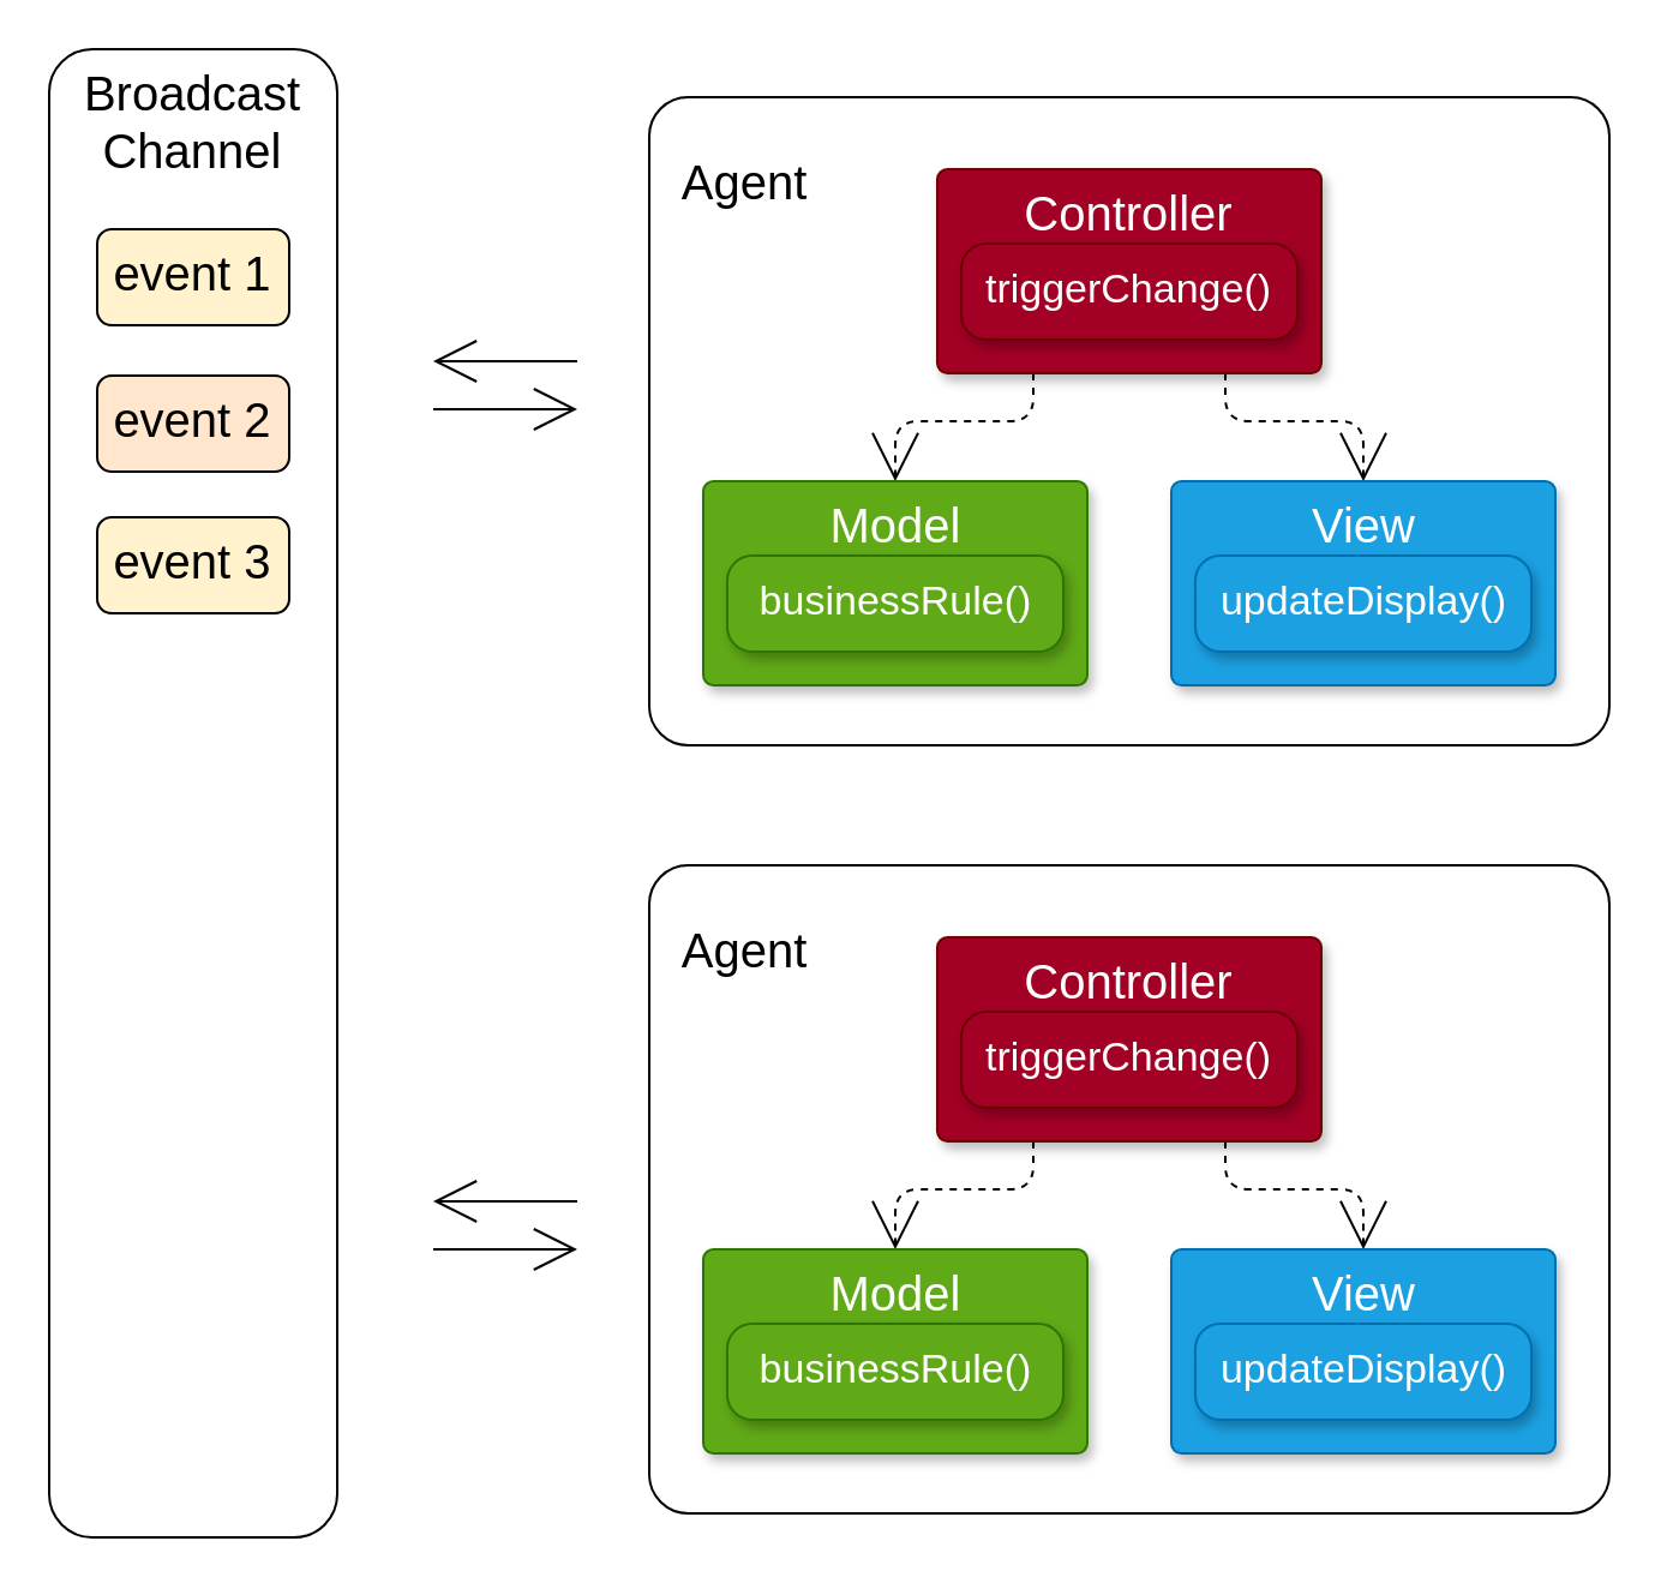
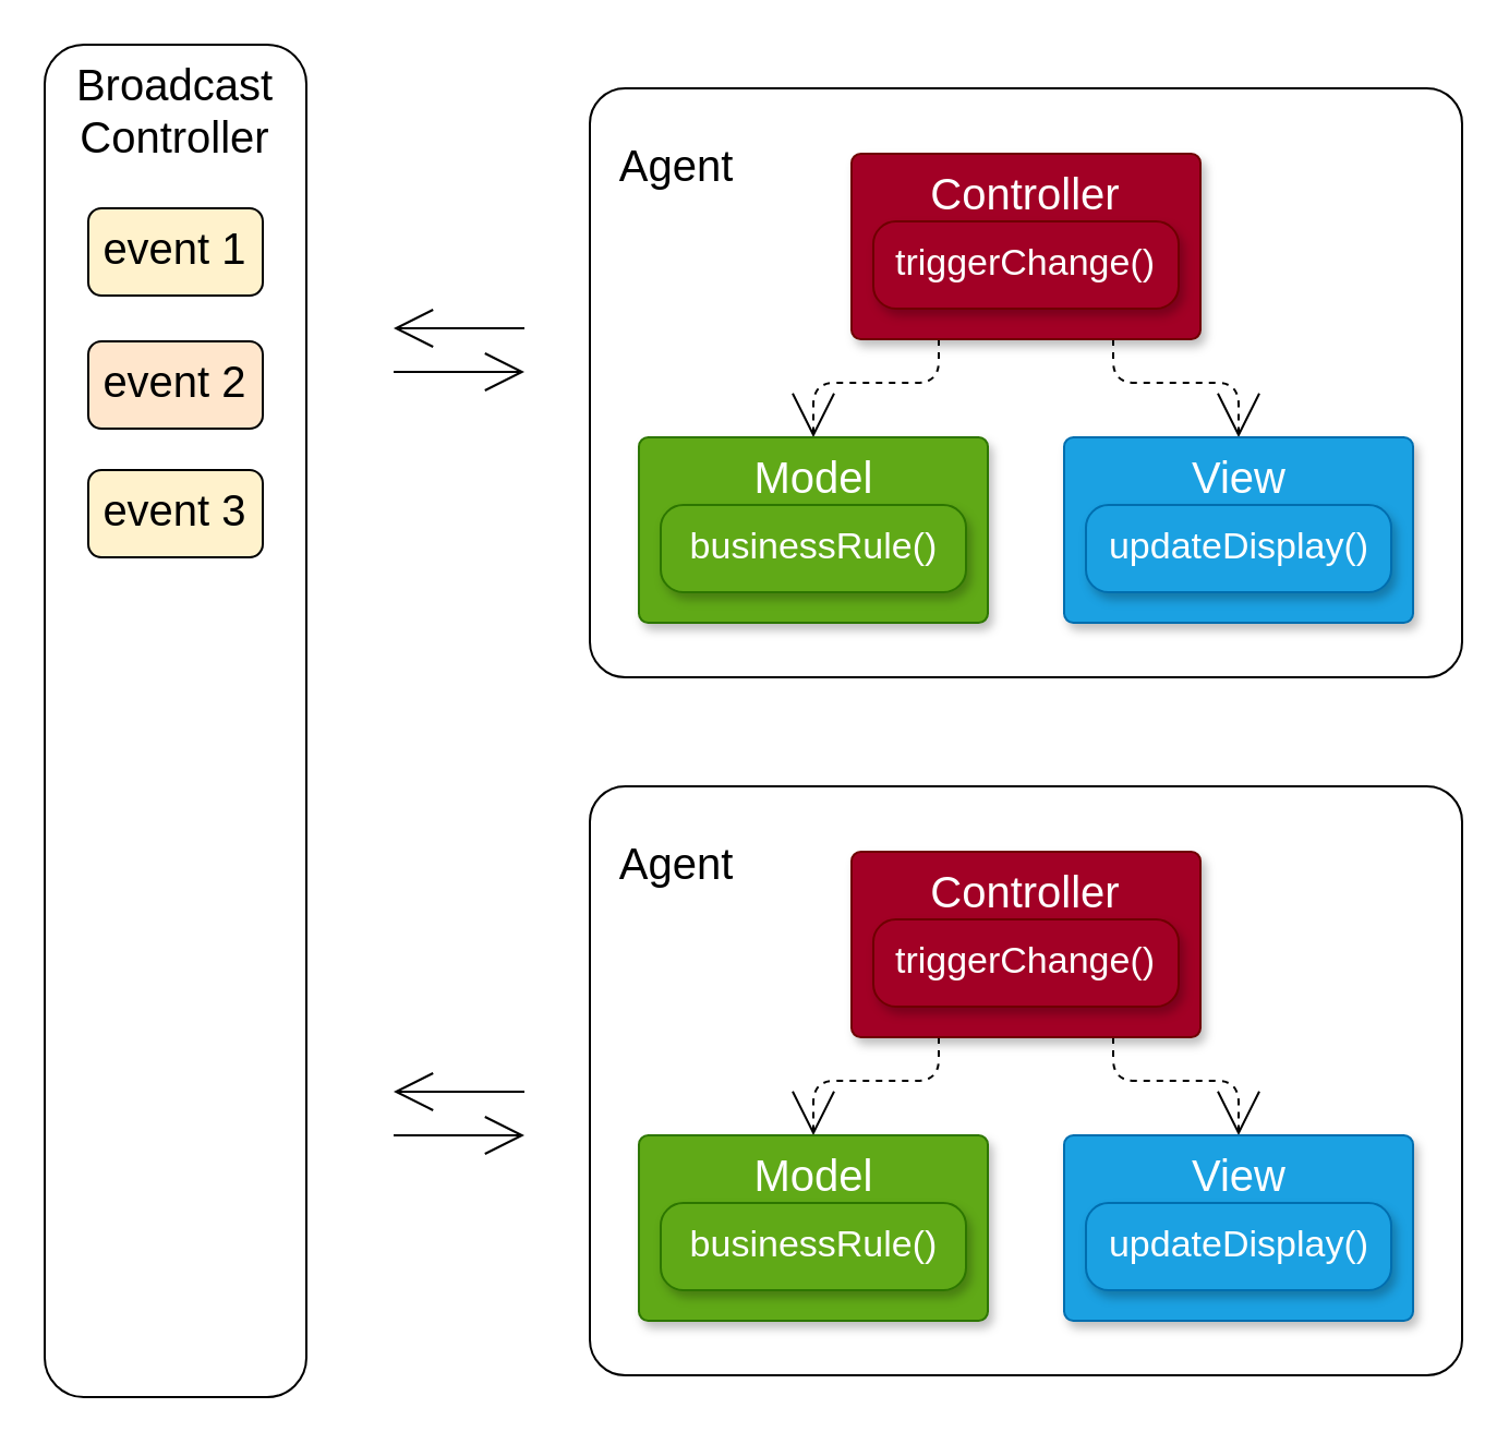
- <mxCell id="22" value="Broadcast&lt;br style=&quot;font-size: 20px;&quot;&gt;Channel" style="rounded=1;whiteSpace=wrap;html=1;verticalAlign=top;fontSize=20;" vertex="1" parent="1"><mxGeometry x="20" y="20" width="120" height="620" as="geometry" /></mxCell>
+ <mxCell id="22" value="Broadcast&lt;br style=&quot;font-size: 20px;&quot;&gt;Controller" style="rounded=1;whiteSpace=wrap;html=1;verticalAlign=top;fontSize=20;" vertex="1" parent="1"><mxGeometry x="20" y="20" width="120" height="620" as="geometry" /></mxCell>
